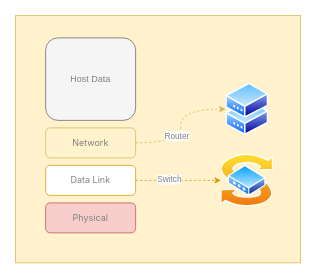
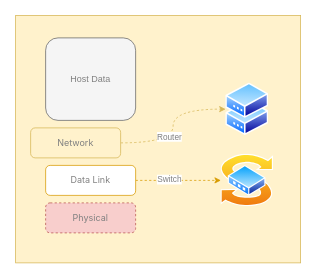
- <mxCell id="5" value="&lt;font color=&quot;#808080&quot; face=&quot;-apple-system, system-ui, Segoe UI Variable, Segoe UI, system-ui, ui-sans-serif, Helvetica, Arial, sans-serif, Apple Color Emoji, Segoe UI Emoji&quot;&gt;Network&lt;/font&gt;" style="rounded=1;whiteSpace=wrap;html=1;fillColor=#fff2cc;strokeColor=#d6b656;" parent="1" vertex="1"><mxGeometry x="60" y="170" width="120" height="40" as="geometry" /></mxCell>
+ <mxCell id="5" value="&lt;font color=&quot;#808080&quot; face=&quot;-apple-system, system-ui, Segoe UI Variable, Segoe UI, system-ui, ui-sans-serif, Helvetica, Arial, sans-serif, Apple Color Emoji, Segoe UI Emoji&quot;&gt;Network&lt;/font&gt;" style="rounded=1;whiteSpace=wrap;html=1;fillColor=#fff2cc;strokeColor=#d6b656;" parent="1" vertex="1"><mxGeometry x="40" y="170" width="120" height="40" as="geometry" /></mxCell>
- <mxCell id="9" value="&lt;font color=&quot;#808080&quot; face=&quot;-apple-system, system-ui, Segoe UI Variable, Segoe UI, system-ui, ui-sans-serif, Helvetica, Arial, sans-serif, Apple Color Emoji, Segoe UI Emoji&quot;&gt;Physical&lt;/font&gt;" style="rounded=1;whiteSpace=wrap;html=1;fillColor=#f8cecc;strokeColor=#b85450;gradientColor=none;" parent="1" vertex="1"><mxGeometry x="60" y="270" width="120" height="40" as="geometry" /></mxCell>
+ <mxCell id="9" value="&lt;font color=&quot;#808080&quot; face=&quot;-apple-system, system-ui, Segoe UI Variable, Segoe UI, system-ui, ui-sans-serif, Helvetica, Arial, sans-serif, Apple Color Emoji, Segoe UI Emoji&quot;&gt;Physical&lt;/font&gt;" style="rounded=1;whiteSpace=wrap;html=1;fillColor=#f8cecc;strokeColor=#b85450;gradientColor=none;dashed=1;" parent="1" vertex="1"><mxGeometry x="60" y="270" width="120" height="40" as="geometry" /></mxCell>
